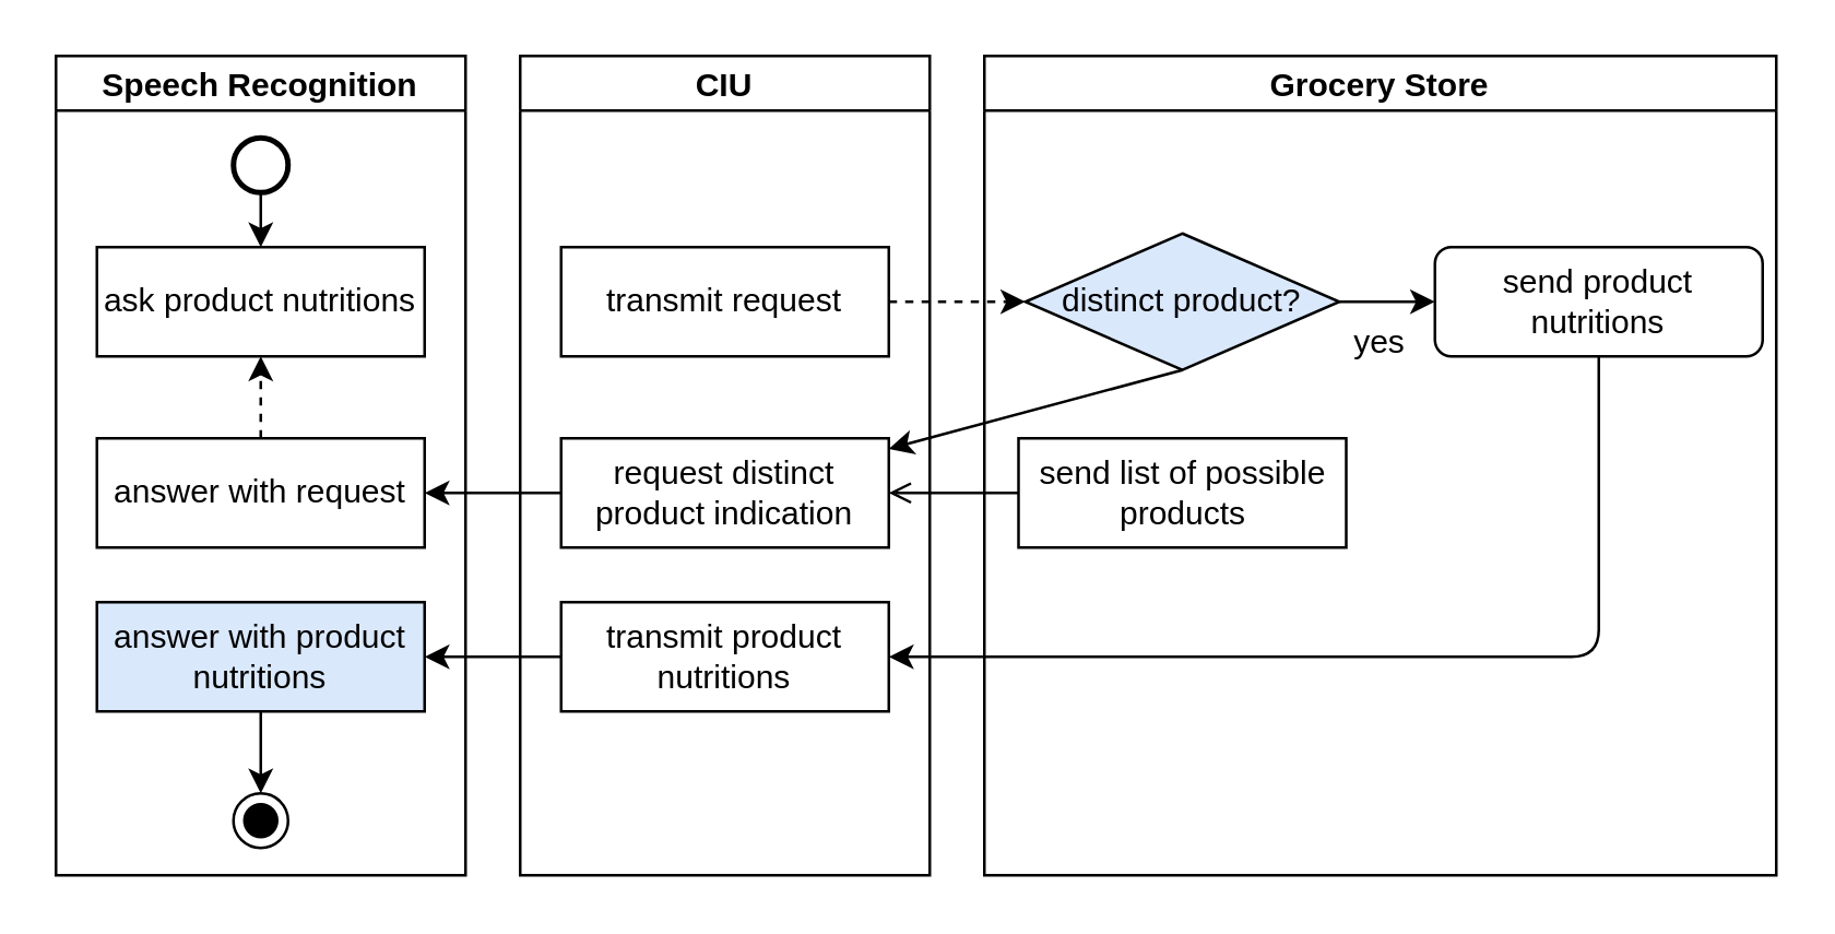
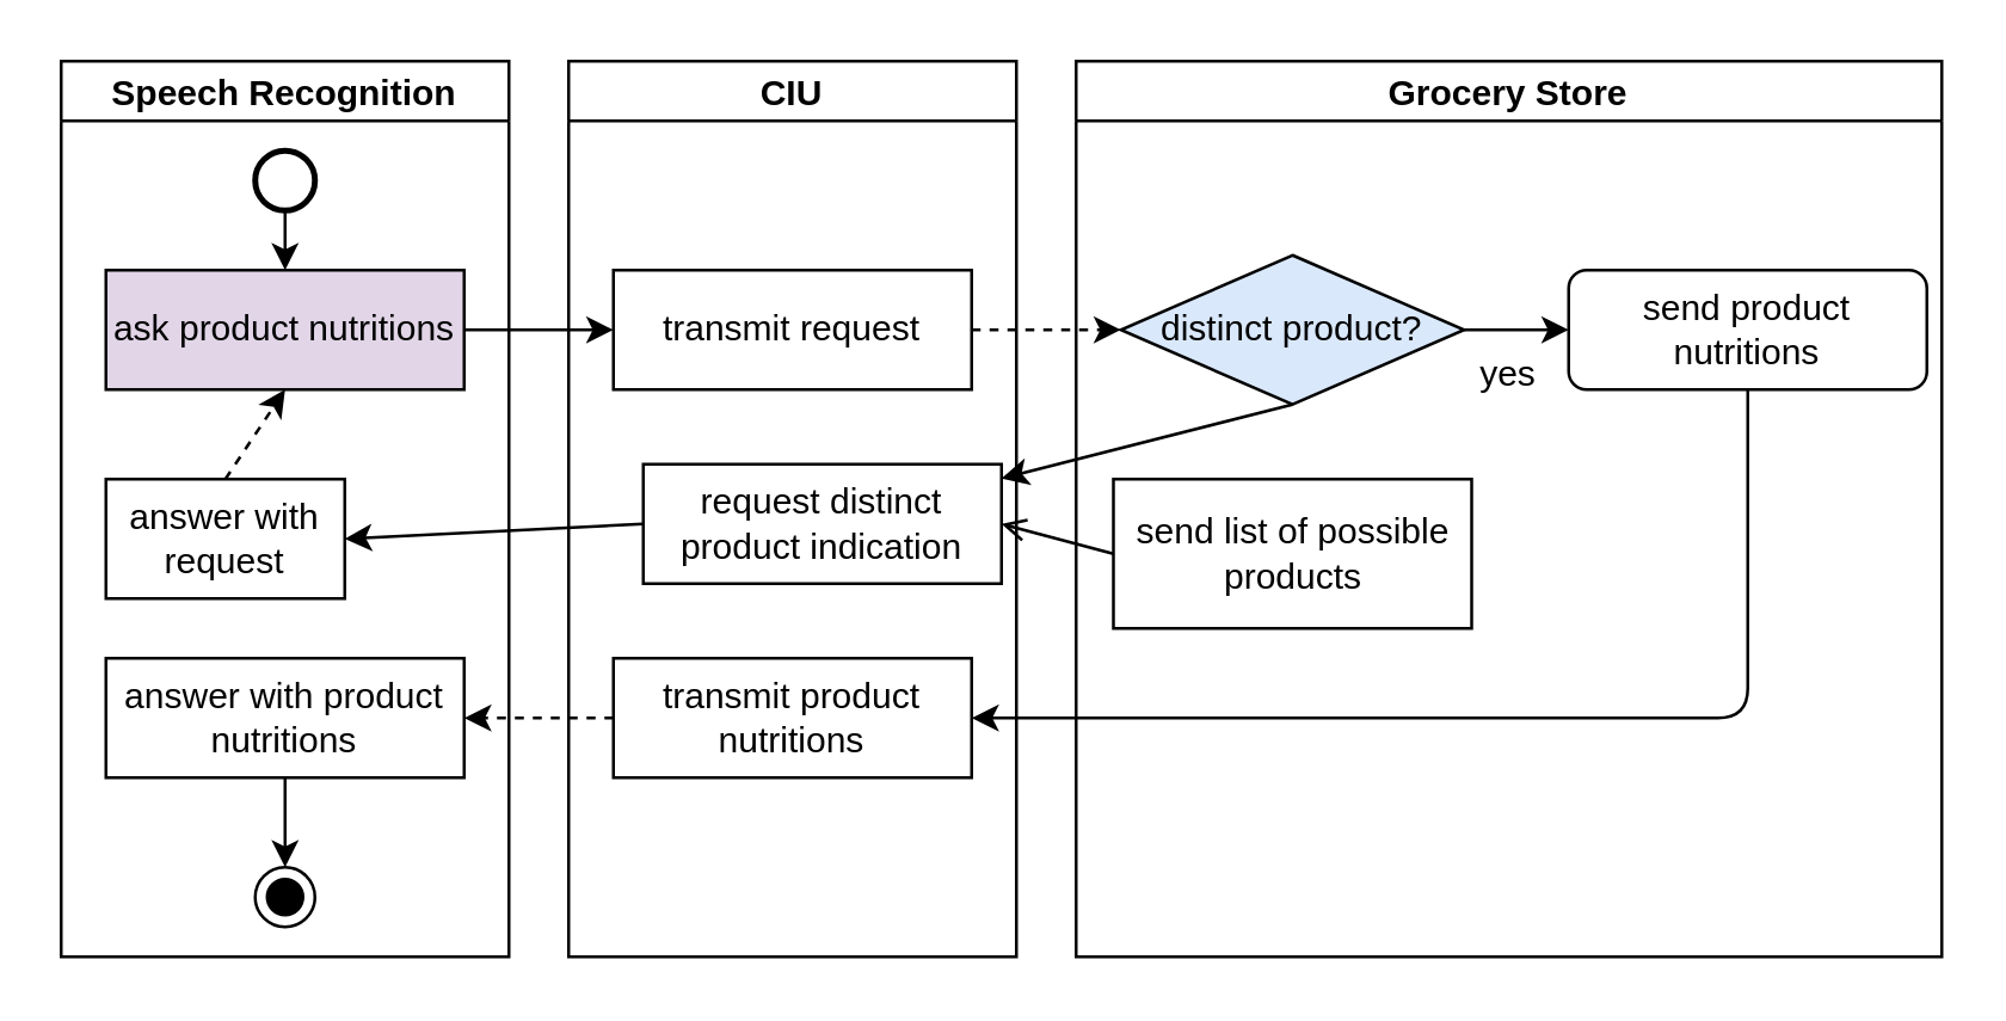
- <mxCell id="3" value="ask product nutritions" style="rounded=0;whiteSpace=wrap;html=1;" vertex="1" parent="2"><mxGeometry x="15" y="70" width="120" height="40" as="geometry" /></mxCell>
+ <mxCell id="3" value="ask product nutritions" style="rounded=0;whiteSpace=wrap;html=1;fillColor=#e1d5e7;" vertex="1" parent="2"><mxGeometry x="15" y="70" width="120" height="40" as="geometry" /></mxCell>
+ <mxCell id="22" value="" style="endArrow=classic;html=1;exitX=1;exitY=0.5;exitDx=0;exitDy=0;" edge="1" parent="1" source="3" target="12"><mxGeometry width="50" height="50" relative="1" as="geometry"><mxPoint x="105" y="80" as="sourcePoint" /><mxPoint x="190" y="120" as="targetPoint" /></mxGeometry></mxCell>
- <mxCell id="9" value="answer with request" style="rounded=0;whiteSpace=wrap;html=1;" vertex="1" parent="2"><mxGeometry x="15" y="140" width="120" height="40" as="geometry" /></mxCell>
+ <mxCell id="9" value="answer with request" style="rounded=0;whiteSpace=wrap;html=1;" vertex="1" parent="2"><mxGeometry x="15" y="140" width="80" height="40" as="geometry" /></mxCell>
- <mxCell id="13" value="request distinct product indication" style="rounded=0;whiteSpace=wrap;html=1;" vertex="1" parent="11"><mxGeometry x="15" y="140" width="120" height="40" as="geometry" /></mxCell>
+ <mxCell id="13" value="request distinct product indication" style="rounded=0;whiteSpace=wrap;html=1;" vertex="1" parent="11"><mxGeometry x="25" y="135" width="120" height="40" as="geometry" /></mxCell>
- <mxCell id="19" value="send list of possible products" style="rounded=0;whiteSpace=wrap;html=1;" vertex="1" parent="15"><mxGeometry x="12.5" y="140" width="120" height="40" as="geometry" /></mxCell>
+ <mxCell id="19" value="send list of possible products" style="rounded=0;whiteSpace=wrap;html=1;" vertex="1" parent="15"><mxGeometry x="12.5" y="140" width="120" height="50" as="geometry" /></mxCell>
- <mxCell id="4" value="answer with product nutritions" style="rounded=0;whiteSpace=wrap;html=1;fillColor=#dae8fc;" vertex="1" parent="2"><mxGeometry x="15" y="200" width="120" height="40" as="geometry" /></mxCell>
+ <mxCell id="4" value="answer with product nutritions" style="rounded=0;whiteSpace=wrap;html=1;" vertex="1" parent="2"><mxGeometry x="15" y="200" width="120" height="40" as="geometry" /></mxCell>
- <mxCell id="27" value="" style="endArrow=classic;html=1;entryX=1;entryY=0.5;entryDx=0;entryDy=0;exitX=0;exitY=0.5;exitDx=0;exitDy=0;" edge="1" parent="1" source="14" target="4"><mxGeometry width="50" height="50" relative="1" as="geometry"><mxPoint x="215" y="260" as="sourcePoint" /><mxPoint x="155" y="310" as="targetPoint" /></mxGeometry></mxCell>
+ <mxCell id="27" value="" style="endArrow=classic;html=1;entryX=1;entryY=0.5;entryDx=0;entryDy=0;exitX=0;exitY=0.5;exitDx=0;exitDy=0;dashed=1;" edge="1" parent="1" source="14" target="4"><mxGeometry width="50" height="50" relative="1" as="geometry"><mxPoint x="215" y="260" as="sourcePoint" /><mxPoint x="155" y="310" as="targetPoint" /></mxGeometry></mxCell>
